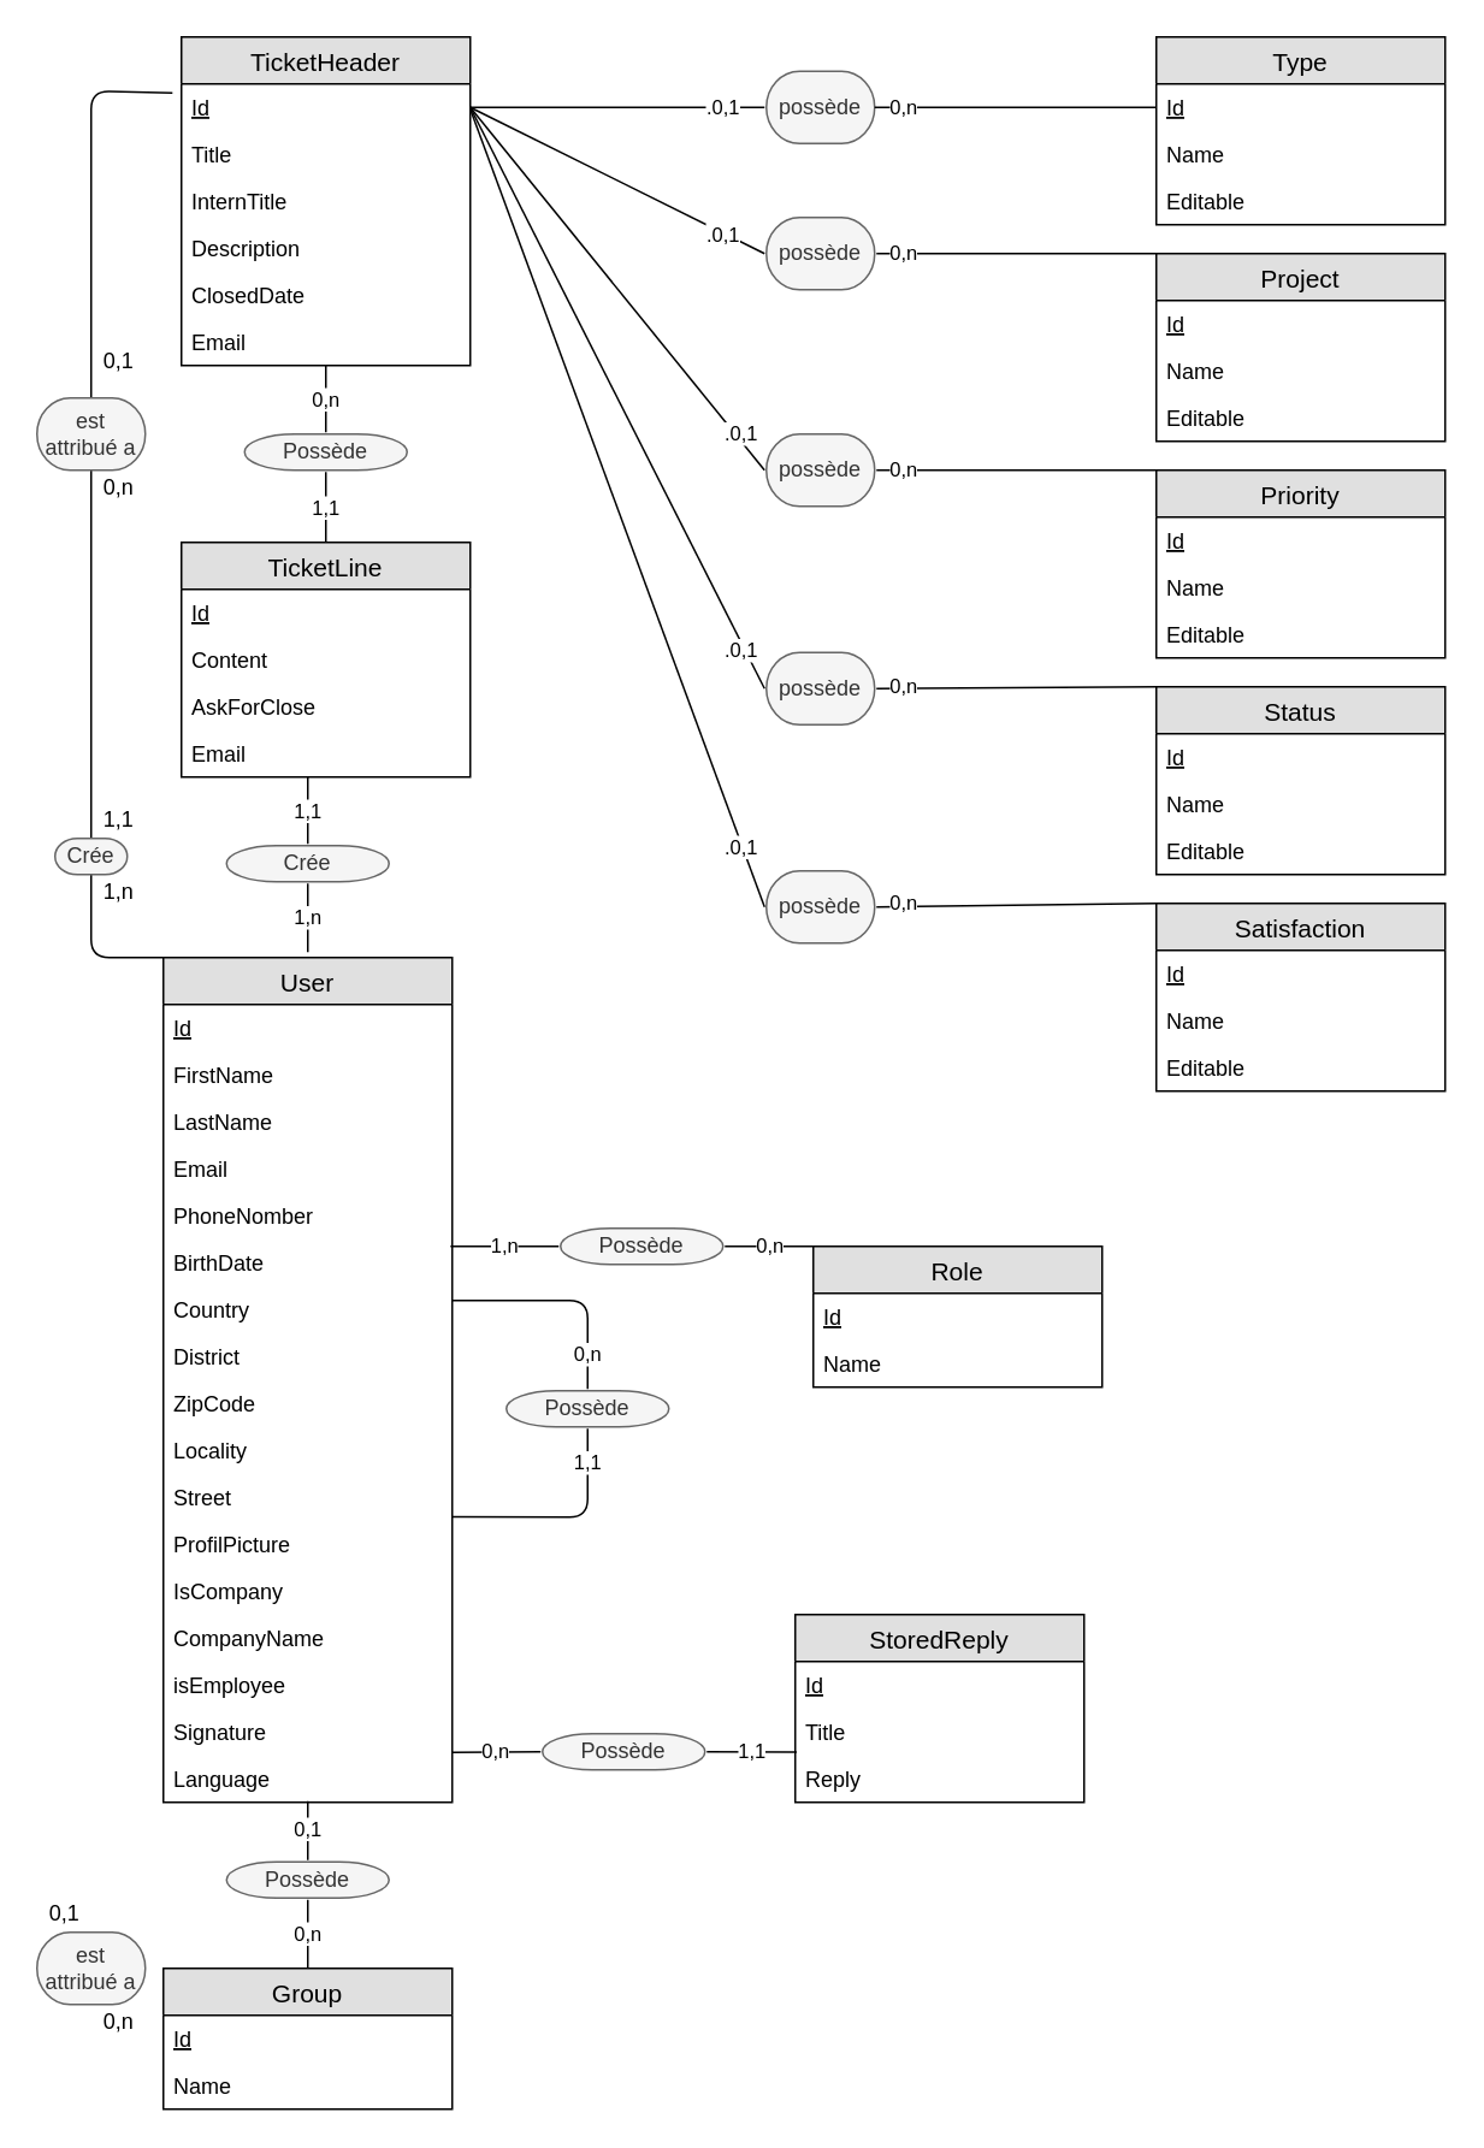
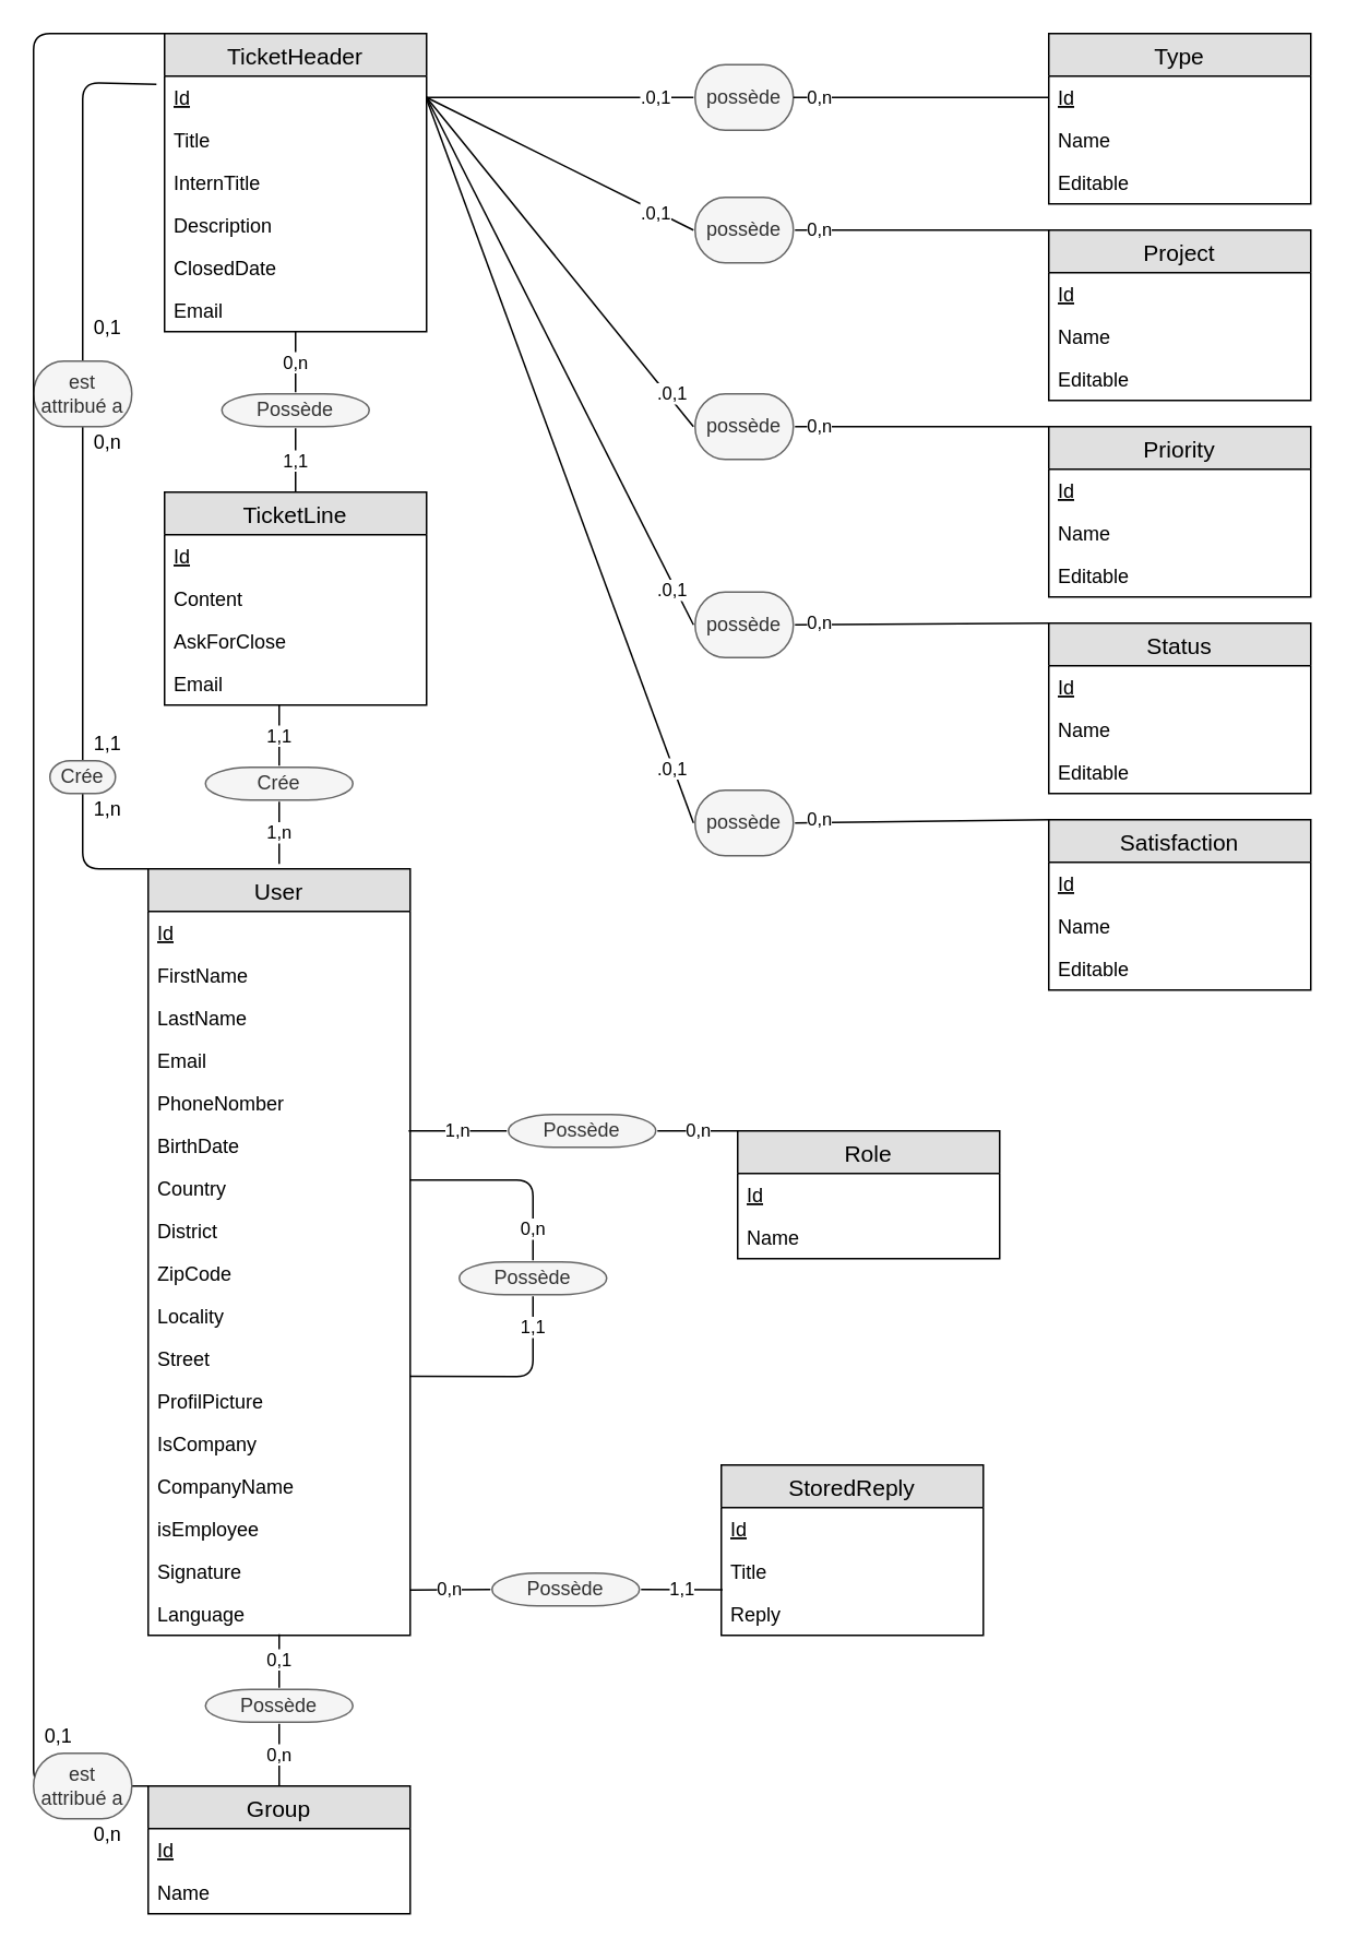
+ <mxCell id="93" value="" style="endArrow=none;html=1;entryX=0;entryY=0;entryDx=0;entryDy=0;exitX=0;exitY=0;exitDx=0;exitDy=0;" edge="1" parent="1" source="56" target="2"><mxGeometry width="50" height="50" relative="1" as="geometry"><mxPoint x="20" y="1093" as="sourcePoint" /><mxPoint x="240" y="280" as="targetPoint" /><Array as="points"><mxPoint x="20" y="1090" /><mxPoint x="20" y="20" /></Array></mxGeometry></mxCell>
